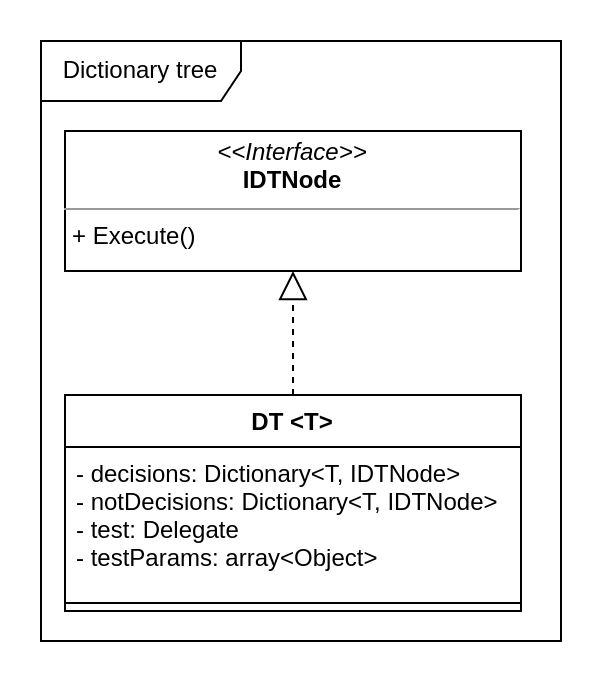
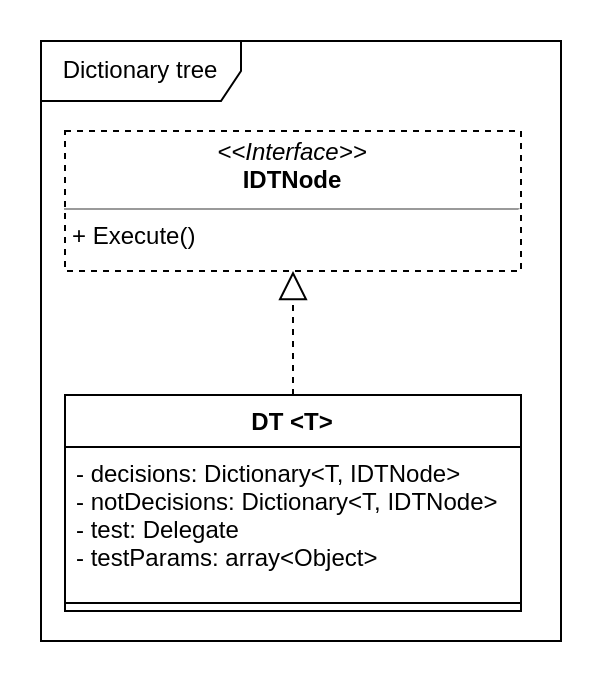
- <mxCell id="7" value="&lt;p style=&quot;margin: 0px ; margin-top: 4px ; text-align: center&quot;&gt;&lt;i&gt;&amp;lt;&amp;lt;Interface&amp;gt;&amp;gt;&lt;/i&gt;&lt;br&gt;&lt;b&gt;IDTNode&lt;/b&gt;&lt;br&gt;&lt;/p&gt;&lt;hr size=&quot;1&quot;&gt;&lt;p style=&quot;margin: 0px ; margin-left: 4px&quot;&gt;&lt;/p&gt;&lt;p style=&quot;margin: 0px ; margin-left: 4px&quot;&gt;+ Execute()&lt;br&gt;&lt;/p&gt;" style="verticalAlign=top;align=left;overflow=fill;fontSize=12;fontFamily=Helvetica;html=1;" parent="1" vertex="1"><mxGeometry x="32" y="65" width="228" height="70" as="geometry" /></mxCell>
+ <mxCell id="7" value="&lt;p style=&quot;margin: 0px ; margin-top: 4px ; text-align: center&quot;&gt;&lt;i&gt;&amp;lt;&amp;lt;Interface&amp;gt;&amp;gt;&lt;/i&gt;&lt;br&gt;&lt;b&gt;IDTNode&lt;/b&gt;&lt;br&gt;&lt;/p&gt;&lt;hr size=&quot;1&quot;&gt;&lt;p style=&quot;margin: 0px ; margin-left: 4px&quot;&gt;&lt;/p&gt;&lt;p style=&quot;margin: 0px ; margin-left: 4px&quot;&gt;+ Execute()&lt;br&gt;&lt;/p&gt;" style="verticalAlign=top;align=left;overflow=fill;fontSize=12;fontFamily=Helvetica;html=1;dashed=1;" parent="1" vertex="1"><mxGeometry x="32" y="65" width="228" height="70" as="geometry" /></mxCell>
